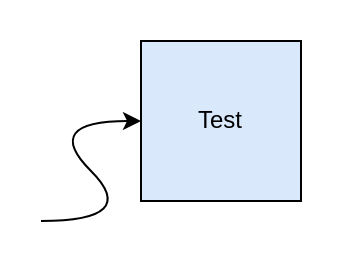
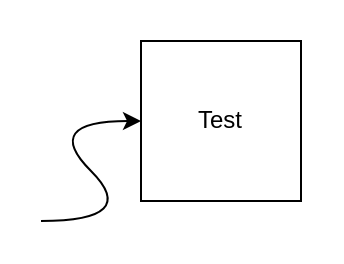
- <mxCell id="2" value="Test" style="whiteSpace=wrap;html=1;aspect=fixed;fillColor=#dae8fc;" vertex="1" parent="1"><mxGeometry x="70" y="20" width="80" height="80" as="geometry" /></mxCell>
+ <mxCell id="2" value="Test" style="whiteSpace=wrap;html=1;aspect=fixed;" vertex="1" parent="1"><mxGeometry x="70" y="20" width="80" height="80" as="geometry" /></mxCell>
